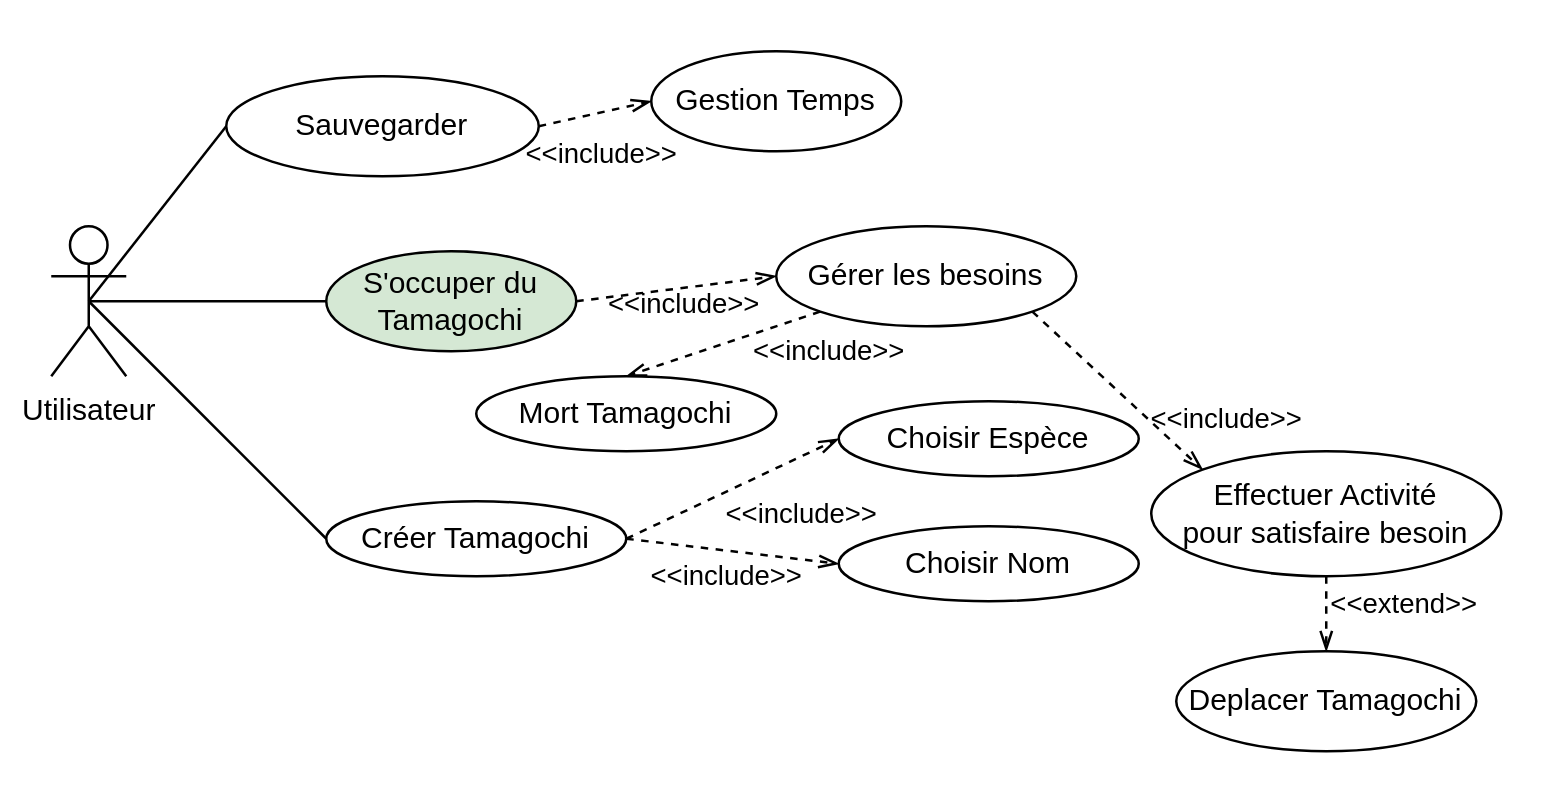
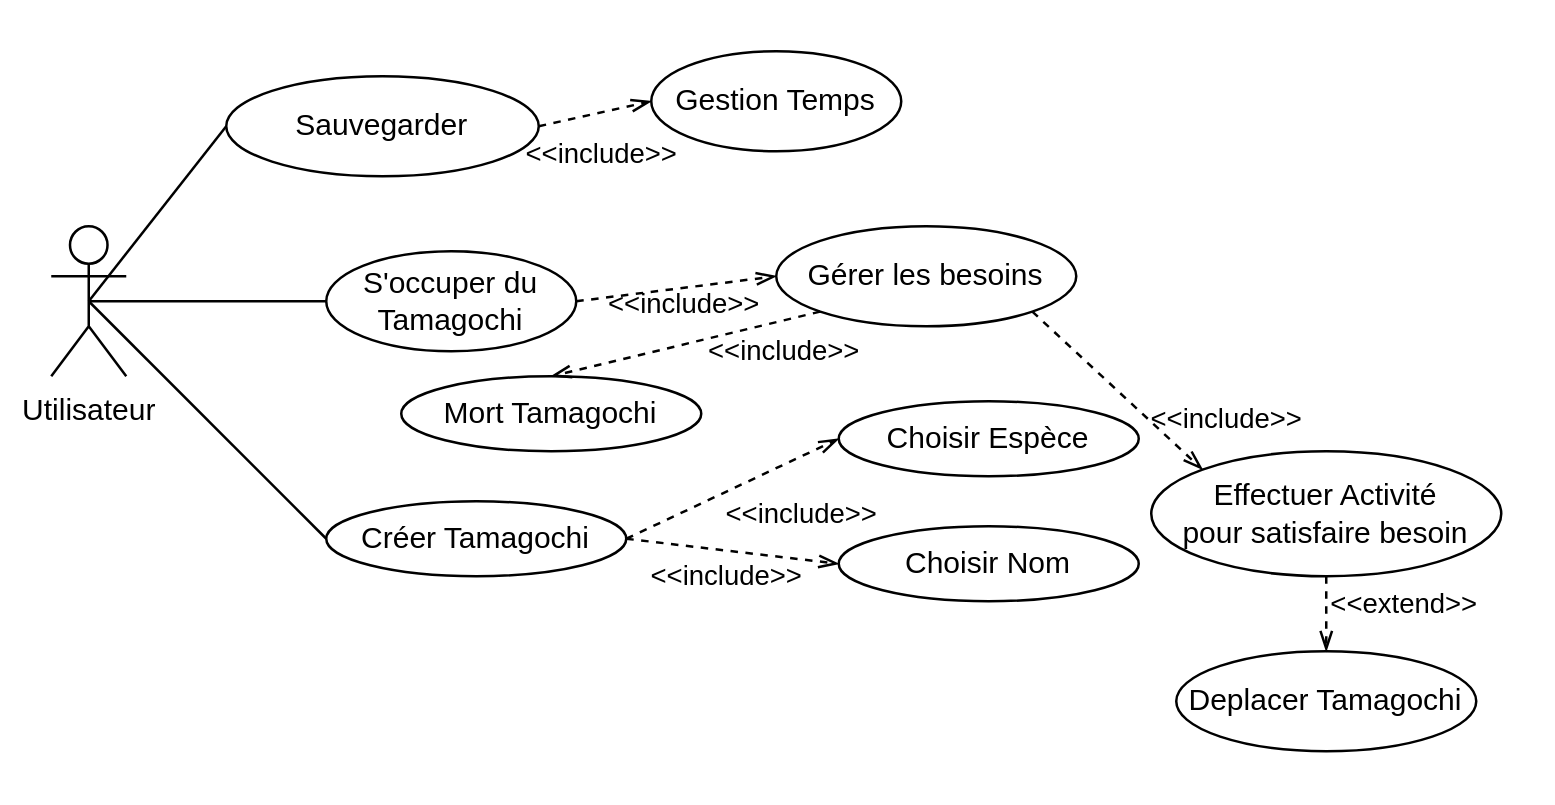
- <mxCell id="3" value="S'occuper du Tamagochi" style="ellipse;whiteSpace=wrap;html=1;fillColor=#d5e8d4;" vertex="1" parent="1"><mxGeometry x="130" y="100" width="100" height="40" as="geometry" /></mxCell>
+ <mxCell id="3" value="S'occuper du Tamagochi" style="ellipse;whiteSpace=wrap;html=1;" vertex="1" parent="1"><mxGeometry x="130" y="100" width="100" height="40" as="geometry" /></mxCell>
- <mxCell id="4" value="Mort Tamagochi" style="ellipse;whiteSpace=wrap;html=1;" vertex="1" parent="1"><mxGeometry x="190" y="150" width="120" height="30" as="geometry" /></mxCell>
+ <mxCell id="4" value="Mort Tamagochi" style="ellipse;whiteSpace=wrap;html=1;" vertex="1" parent="1"><mxGeometry x="160" y="150" width="120" height="30" as="geometry" /></mxCell>
